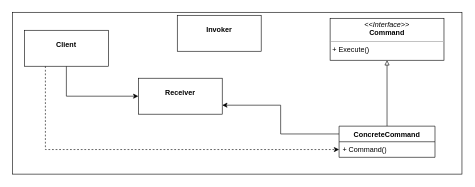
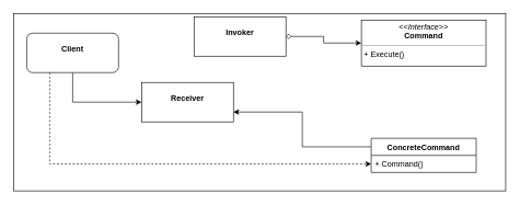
+ <mxCell id="9" style="edgeStyle=orthogonalEdgeStyle;rounded=0;orthogonalLoop=1;jettySize=auto;html=1;exitX=1;exitY=0.5;exitDx=0;exitDy=0;entryX=0;entryY=0.5;entryDx=0;entryDy=0;startArrow=diamond;startFill=0;" edge="1" parent="1" source="10" target="3"><mxGeometry relative="1" as="geometry" /></mxCell>
- <mxCell id="13" value="&lt;p style=&quot;margin:0px;margin-top:4px;text-align:center;&quot;&gt;&lt;br&gt;&lt;b&gt;Client&lt;/b&gt;&lt;/p&gt;" style="verticalAlign=top;align=left;overflow=fill;fontSize=12;fontFamily=Helvetica;html=1;whiteSpace=wrap;" vertex="1" parent="1"><mxGeometry x="40" y="50" width="140" height="60" as="geometry" /></mxCell>
+ <mxCell id="13" value="&lt;p style=&quot;margin:0px;margin-top:4px;text-align:center;&quot;&gt;&lt;br&gt;&lt;b&gt;Client&lt;/b&gt;&lt;/p&gt;" style="verticalAlign=top;align=left;overflow=fill;fontSize=12;fontFamily=Helvetica;html=1;whiteSpace=wrap;rounded=1;" vertex="1" parent="1"><mxGeometry x="40" y="50" width="140" height="60" as="geometry" /></mxCell>
- <mxCell id="8" value="&lt;p style=&quot;margin:0px;margin-top:4px;text-align:center;&quot;&gt;&lt;br&gt;&lt;b&gt;Receiver&lt;/b&gt;&lt;/p&gt;" style="verticalAlign=top;align=left;overflow=fill;fontSize=12;fontFamily=Helvetica;html=1;whiteSpace=wrap;" vertex="1" parent="1"><mxGeometry x="230" y="130" width="140" height="60" as="geometry" /></mxCell>
+ <mxCell id="8" value="&lt;p style=&quot;margin:0px;margin-top:4px;text-align:center;&quot;&gt;&lt;br&gt;&lt;b&gt;Receiver&lt;/b&gt;&lt;/p&gt;" style="verticalAlign=top;align=left;overflow=fill;fontSize=12;fontFamily=Helvetica;html=1;whiteSpace=wrap;" vertex="1" parent="1"><mxGeometry x="215" y="125" width="140" height="60" as="geometry" /></mxCell>
- <mxCell id="4" style="edgeStyle=orthogonalEdgeStyle;rounded=0;orthogonalLoop=1;jettySize=auto;html=1;endArrow=block;endFill=0;" edge="1" parent="1" source="6" target="3"><mxGeometry relative="1" as="geometry" /></mxCell>
